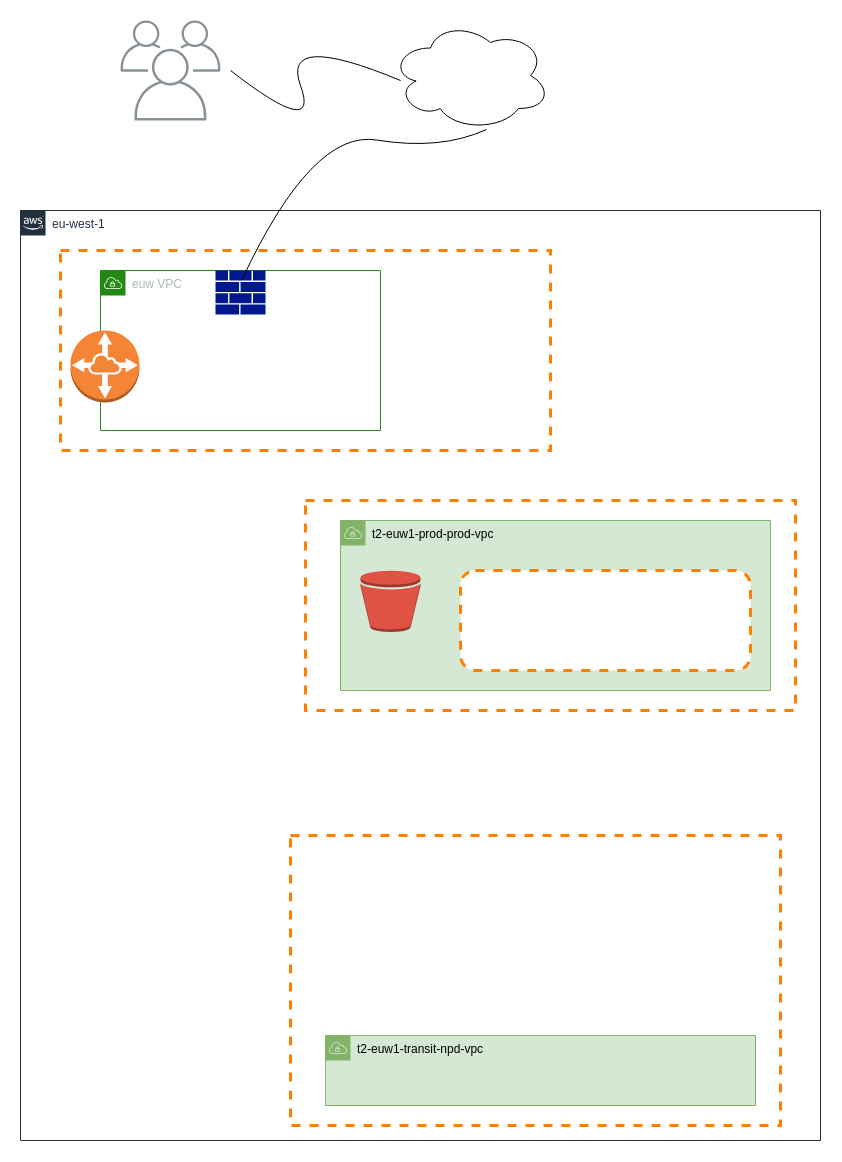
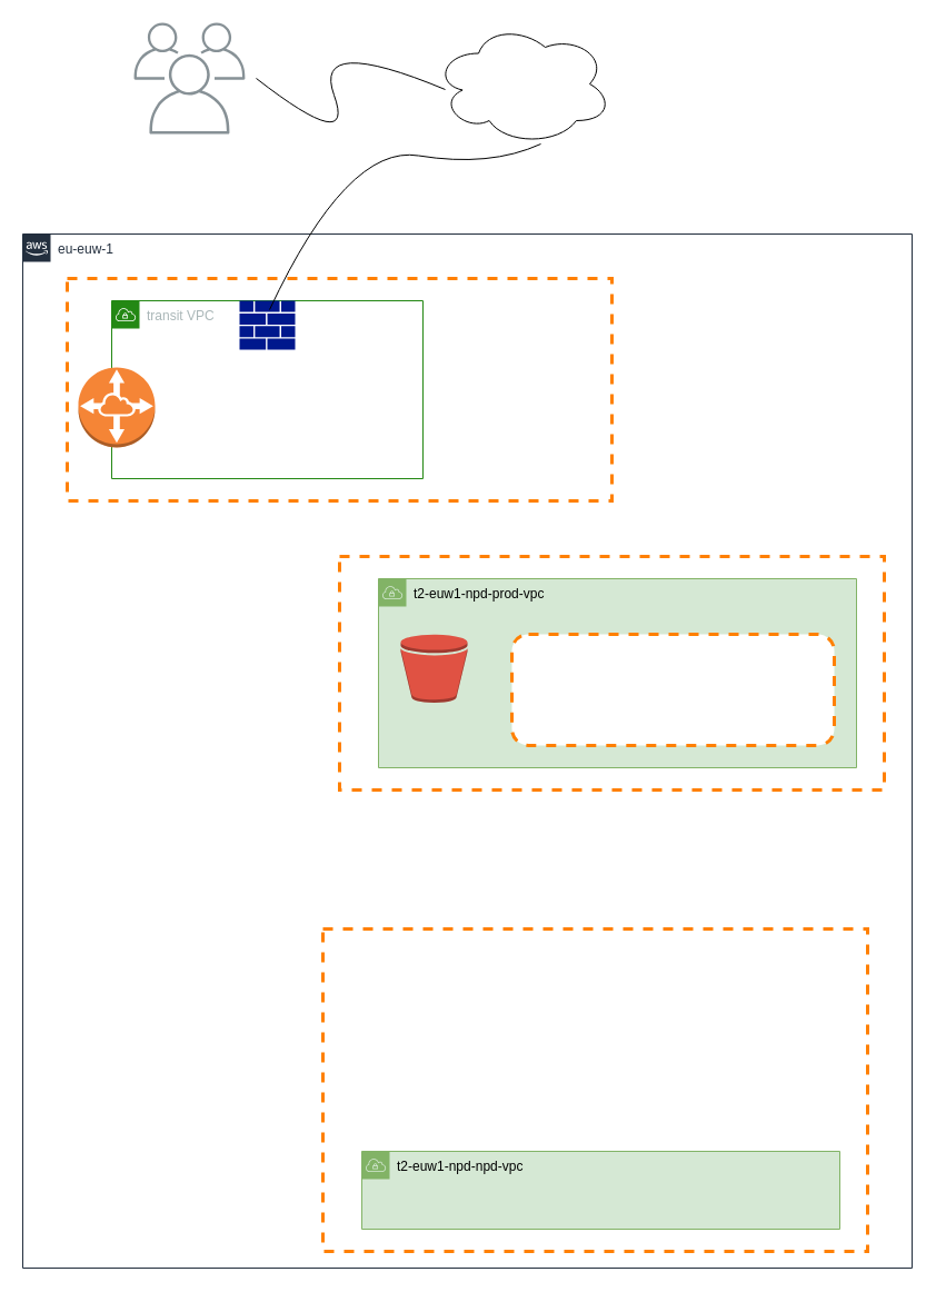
- <mxCell id="2" value="eu-west-1" style="points=[[0,0],[0.25,0],[0.5,0],[0.75,0],[1,0],[1,0.25],[1,0.5],[1,0.75],[1,1],[0.75,1],[0.5,1],[0.25,1],[0,1],[0,0.75],[0,0.5],[0,0.25]];outlineConnect=0;gradientColor=none;html=1;whiteSpace=wrap;fontSize=12;fontStyle=0;shape=mxgraph.aws4.group;grIcon=mxgraph.aws4.group_aws_cloud_alt;strokeColor=#232F3E;fillColor=none;verticalAlign=top;align=left;spacingLeft=30;fontColor=#232F3E;dashed=0;" vertex="1" parent="1"><mxGeometry x="20" y="210" width="800" height="930" as="geometry" /></mxCell>
+ <mxCell id="2" value="eu-euw-1" style="points=[[0,0],[0.25,0],[0.5,0],[0.75,0],[1,0],[1,0.25],[1,0.5],[1,0.75],[1,1],[0.75,1],[0.5,1],[0.25,1],[0,1],[0,0.75],[0,0.5],[0,0.25]];outlineConnect=0;gradientColor=none;html=1;whiteSpace=wrap;fontSize=12;fontStyle=0;shape=mxgraph.aws4.group;grIcon=mxgraph.aws4.group_aws_cloud_alt;strokeColor=#232F3E;fillColor=none;verticalAlign=top;align=left;spacingLeft=30;fontColor=#232F3E;dashed=0;" vertex="1" parent="1"><mxGeometry x="20" y="210" width="800" height="930" as="geometry" /></mxCell>
- <mxCell id="7" value="euw VPC" style="points=[[0,0],[0.25,0],[0.5,0],[0.75,0],[1,0],[1,0.25],[1,0.5],[1,0.75],[1,1],[0.75,1],[0.5,1],[0.25,1],[0,1],[0,0.75],[0,0.5],[0,0.25]];outlineConnect=0;gradientColor=none;html=1;whiteSpace=wrap;fontSize=12;fontStyle=0;shape=mxgraph.aws4.group;grIcon=mxgraph.aws4.group_vpc;strokeColor=#248814;fillColor=none;verticalAlign=top;align=left;spacingLeft=30;fontColor=#AAB7B8;dashed=0;" vertex="1" parent="1"><mxGeometry x="100" y="270" width="280" height="160" as="geometry" /></mxCell>
+ <mxCell id="7" value="transit VPC" style="points=[[0,0],[0.25,0],[0.5,0],[0.75,0],[1,0],[1,0.25],[1,0.5],[1,0.75],[1,1],[0.75,1],[0.5,1],[0.25,1],[0,1],[0,0.75],[0,0.5],[0,0.25]];outlineConnect=0;gradientColor=none;html=1;whiteSpace=wrap;fontSize=12;fontStyle=0;shape=mxgraph.aws4.group;grIcon=mxgraph.aws4.group_vpc;strokeColor=#248814;fillColor=none;verticalAlign=top;align=left;spacingLeft=30;fontColor=#AAB7B8;dashed=0;" vertex="1" parent="1"><mxGeometry x="100" y="270" width="280" height="160" as="geometry" /></mxCell>
- <mxCell id="12" value="t2-euw1-prod-prod-vpc" style="points=[[0,0],[0.25,0],[0.5,0],[0.75,0],[1,0],[1,0.25],[1,0.5],[1,0.75],[1,1],[0.75,1],[0.5,1],[0.25,1],[0,1],[0,0.75],[0,0.5],[0,0.25]];outlineConnect=0;html=1;whiteSpace=wrap;fontSize=12;fontStyle=0;shape=mxgraph.aws4.group;grIcon=mxgraph.aws4.group_vpc;strokeColor=#82b366;fillColor=#d5e8d4;verticalAlign=top;align=left;spacingLeft=30;dashed=0;" vertex="1" parent="1"><mxGeometry x="340" y="520" width="430" height="170" as="geometry" /></mxCell>
+ <mxCell id="12" value="t2-euw1-npd-prod-vpc" style="points=[[0,0],[0.25,0],[0.5,0],[0.75,0],[1,0],[1,0.25],[1,0.5],[1,0.75],[1,1],[0.75,1],[0.5,1],[0.25,1],[0,1],[0,0.75],[0,0.5],[0,0.25]];outlineConnect=0;html=1;whiteSpace=wrap;fontSize=12;fontStyle=0;shape=mxgraph.aws4.group;grIcon=mxgraph.aws4.group_vpc;strokeColor=#82b366;fillColor=#d5e8d4;verticalAlign=top;align=left;spacingLeft=30;dashed=0;" vertex="1" parent="1"><mxGeometry x="340" y="520" width="430" height="170" as="geometry" /></mxCell>
- <mxCell id="14" value="t2-euw1-transit-npd-vpc" style="points=[[0,0],[0.25,0],[0.5,0],[0.75,0],[1,0],[1,0.25],[1,0.5],[1,0.75],[1,1],[0.75,1],[0.5,1],[0.25,1],[0,1],[0,0.75],[0,0.5],[0,0.25]];outlineConnect=0;html=1;whiteSpace=wrap;fontSize=12;fontStyle=0;shape=mxgraph.aws4.group;grIcon=mxgraph.aws4.group_vpc;strokeColor=#82b366;fillColor=#d5e8d4;verticalAlign=top;align=left;spacingLeft=30;dashed=0;" vertex="1" parent="1"><mxGeometry x="325" y="1035" width="430" height="70" as="geometry" /></mxCell>
+ <mxCell id="14" value="t2-euw1-npd-npd-vpc" style="points=[[0,0],[0.25,0],[0.5,0],[0.75,0],[1,0],[1,0.25],[1,0.5],[1,0.75],[1,1],[0.75,1],[0.5,1],[0.25,1],[0,1],[0,0.75],[0,0.5],[0,0.25]];outlineConnect=0;html=1;whiteSpace=wrap;fontSize=12;fontStyle=0;shape=mxgraph.aws4.group;grIcon=mxgraph.aws4.group_vpc;strokeColor=#82b366;fillColor=#d5e8d4;verticalAlign=top;align=left;spacingLeft=30;dashed=0;" vertex="1" parent="1"><mxGeometry x="325" y="1035" width="430" height="70" as="geometry" /></mxCell>
